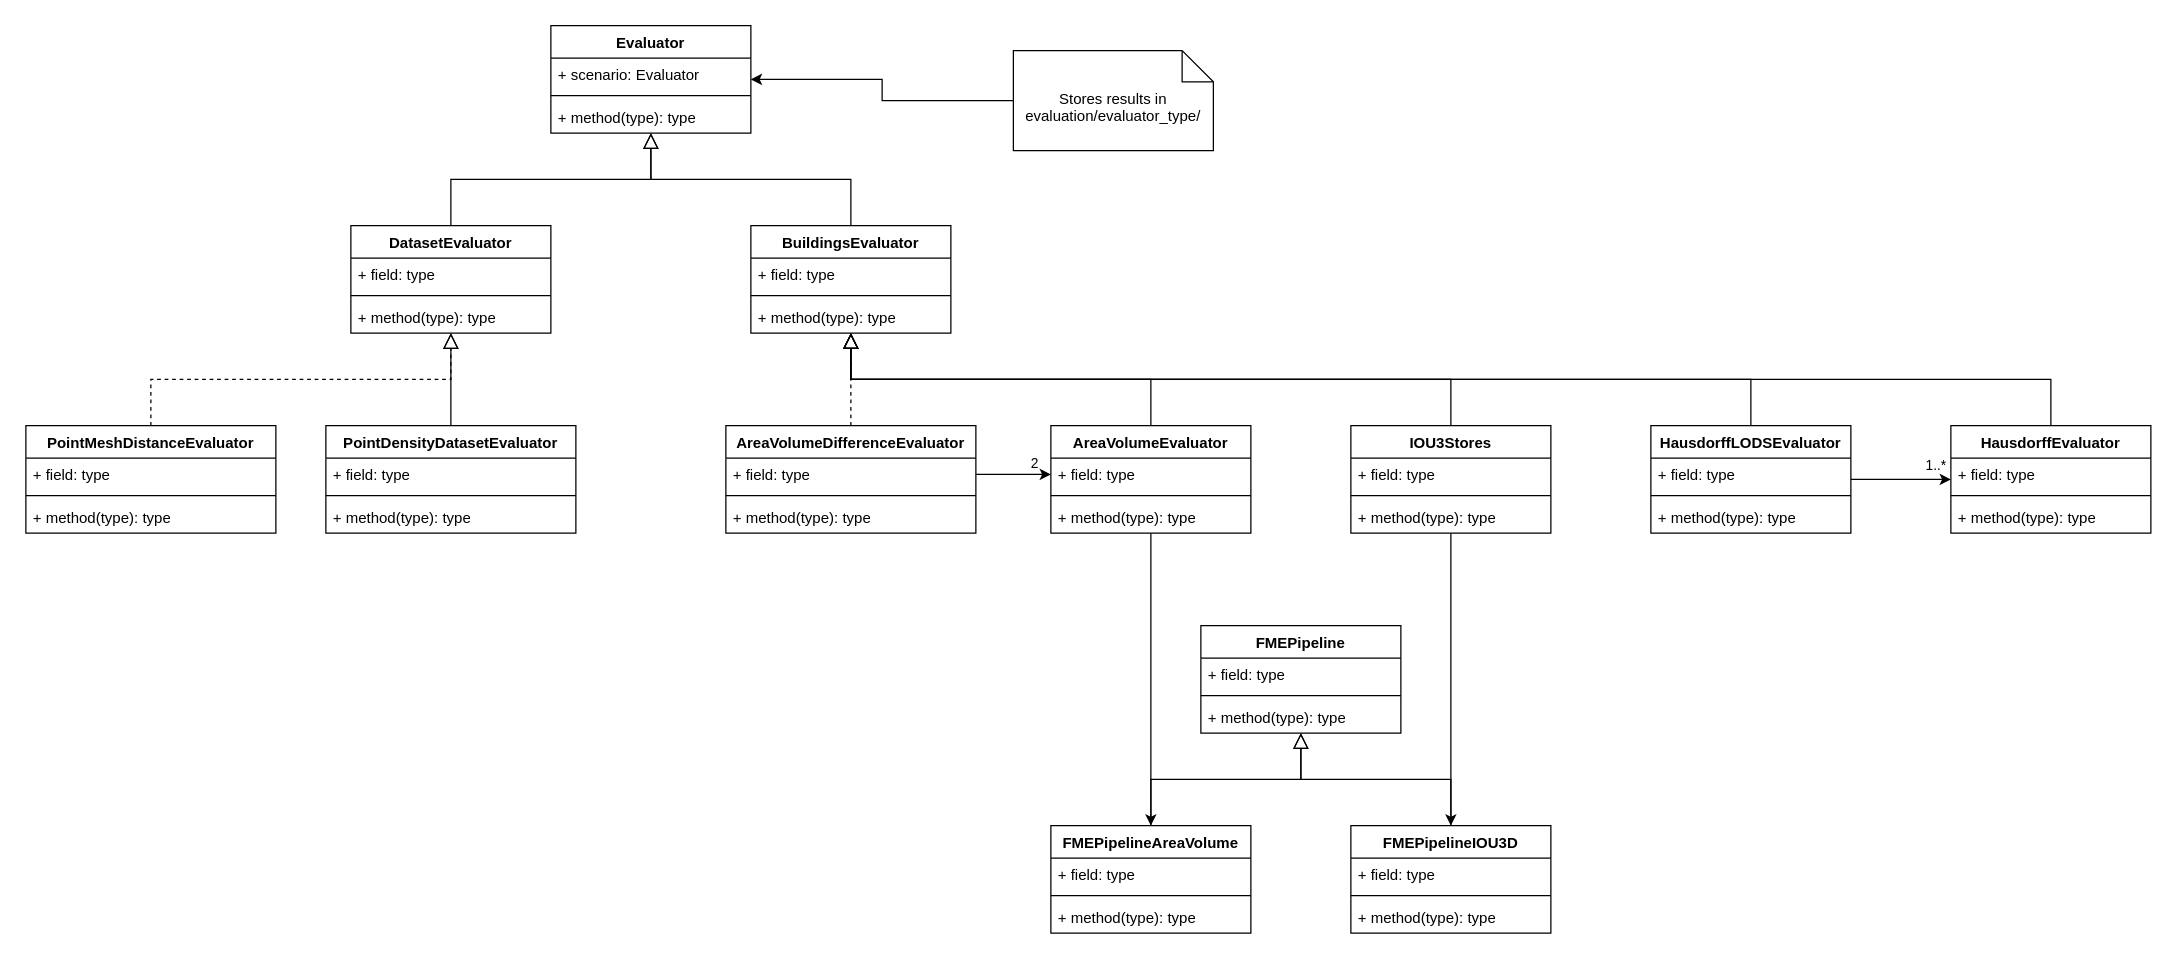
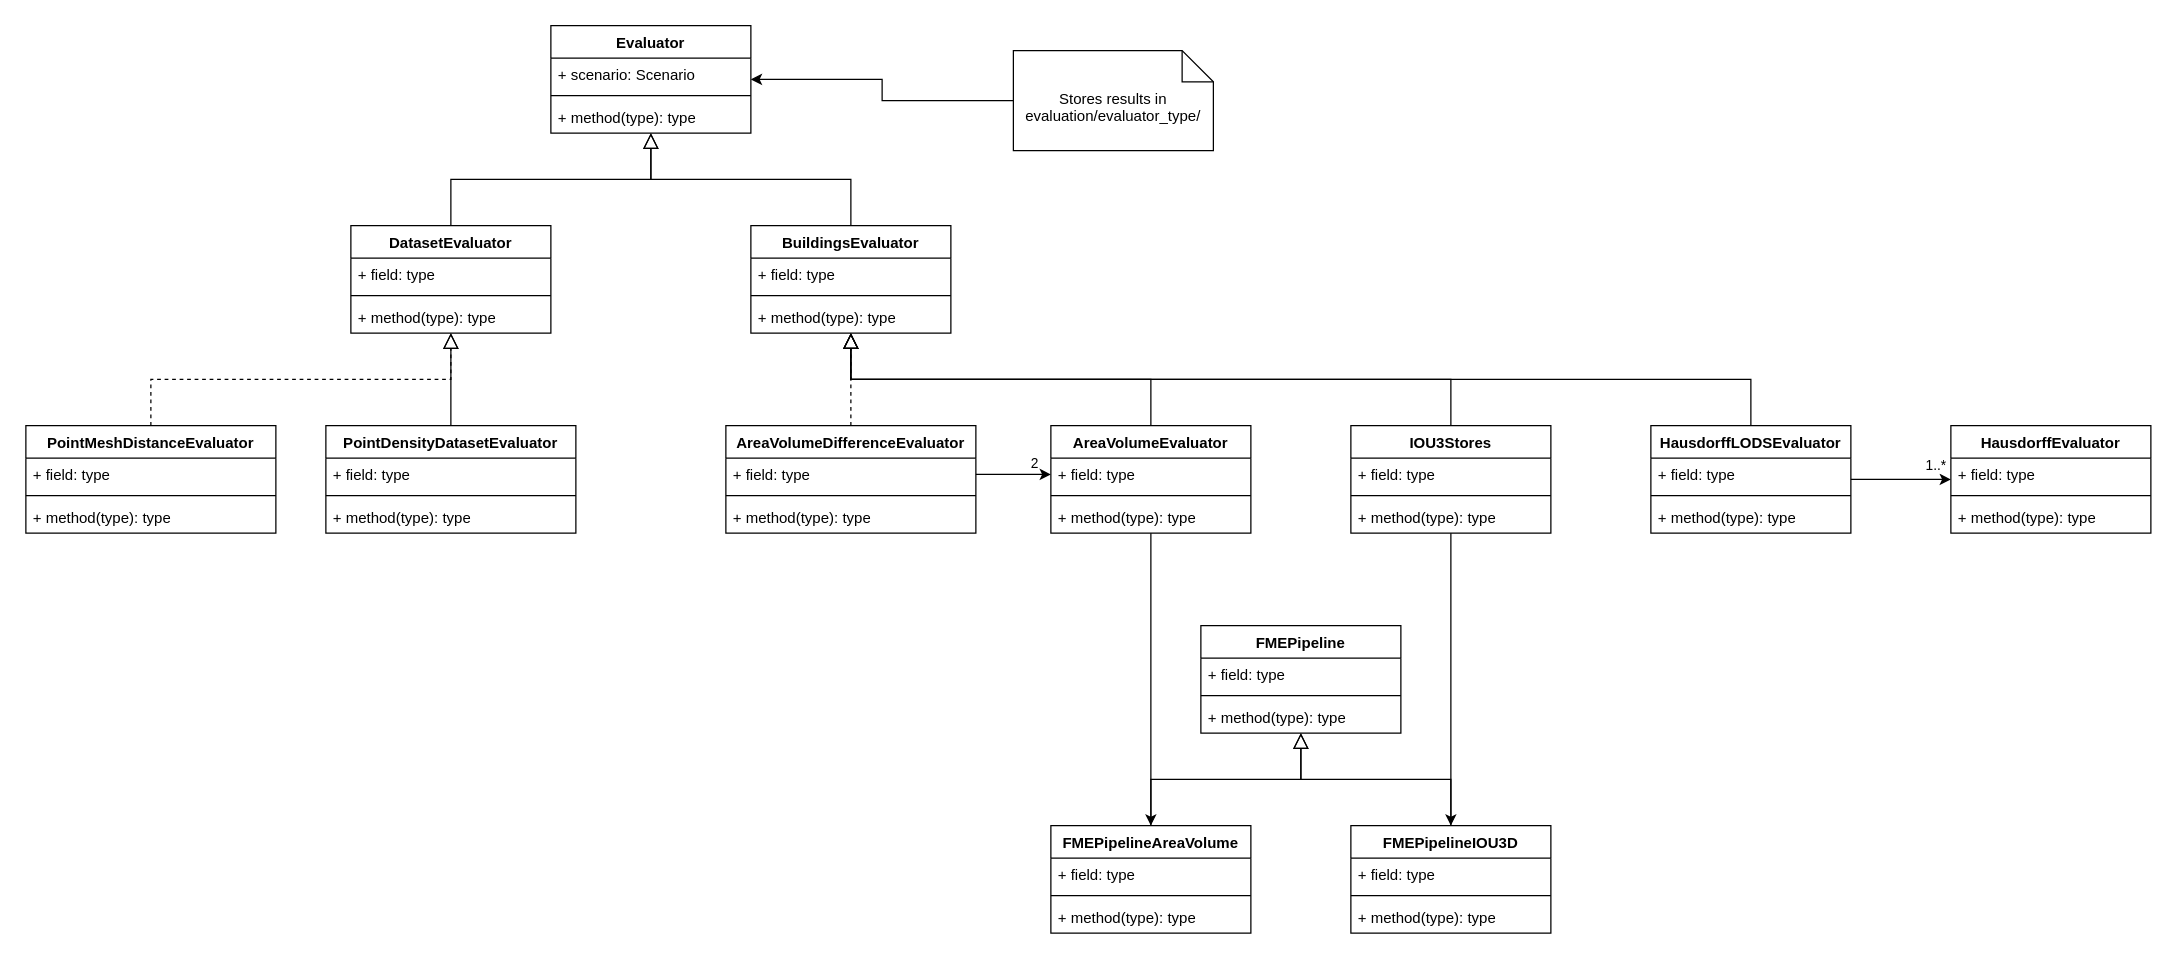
- <mxCell id="3" value="+ scenario: Evaluator" style="text;strokeColor=none;fillColor=none;align=left;verticalAlign=top;spacingLeft=4;spacingRight=4;overflow=hidden;rotatable=0;points=[[0,0.5],[1,0.5]];portConstraint=eastwest;whiteSpace=wrap;html=1;" parent="2" vertex="1"><mxGeometry y="26" width="160" height="26" as="geometry" /></mxCell>
+ <mxCell id="3" value="+ scenario: Scenario" style="text;strokeColor=none;fillColor=none;align=left;verticalAlign=top;spacingLeft=4;spacingRight=4;overflow=hidden;rotatable=0;points=[[0,0.5],[1,0.5]];portConstraint=eastwest;whiteSpace=wrap;html=1;" parent="2" vertex="1"><mxGeometry y="26" width="160" height="26" as="geometry" /></mxCell>
- <mxCell id="63" style="edgeStyle=orthogonalEdgeStyle;rounded=0;orthogonalLoop=1;jettySize=auto;html=1;exitX=0.5;exitY=0;exitDx=0;exitDy=0;endArrow=block;endFill=0;endSize=10;" edge="1" parent="1" source="64" target="12"><mxGeometry relative="1" as="geometry" /></mxCell>
